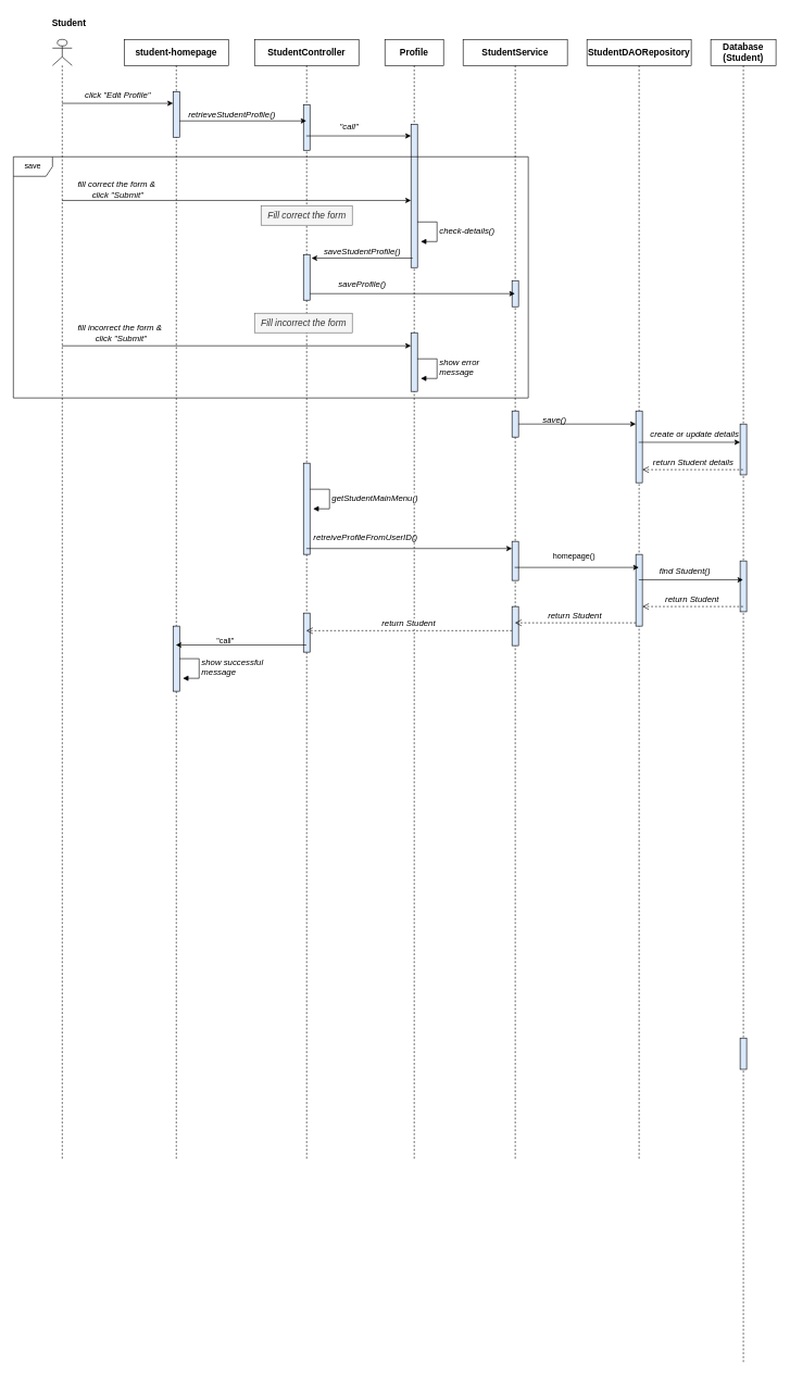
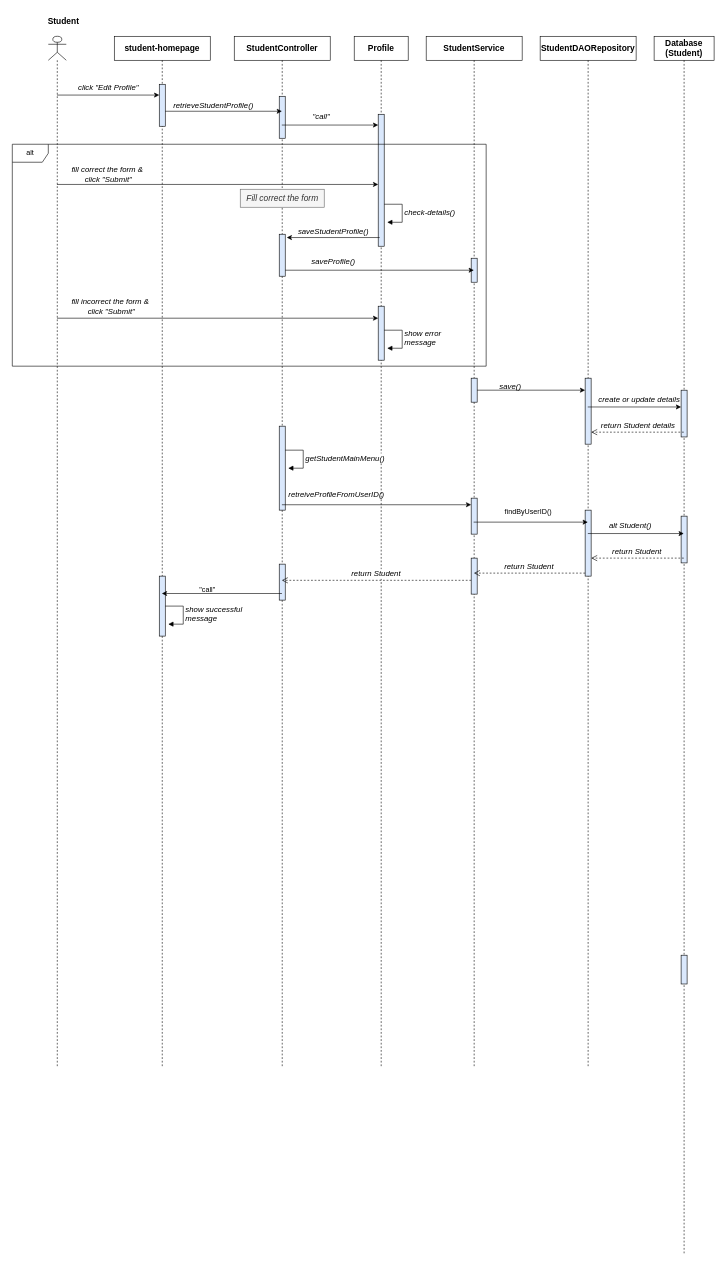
- <mxCell id="19" value="save" style="shape=umlFrame;whiteSpace=wrap;html=1;pointerEvents=0;" vertex="1" parent="1"><mxGeometry x="20" y="240" width="790" height="370" as="geometry" /></mxCell>
+ <mxCell id="19" value="alt" style="shape=umlFrame;whiteSpace=wrap;html=1;pointerEvents=0;" vertex="1" parent="1"><mxGeometry x="20" y="240" width="790" height="370" as="geometry" /></mxCell>
- <mxCell id="24" value="Fill incorrect the form" style="text;html=1;align=center;verticalAlign=middle;resizable=0;points=[];autosize=1;strokeColor=#666666;fillColor=#f5f5f5;fontSize=14;fontStyle=2;fontColor=#333333;" vertex="1" parent="1"><mxGeometry x="390" y="480" width="150" height="30" as="geometry" /></mxCell>
- <mxCell id="54" value="homepage()" style="text;html=1;align=center;verticalAlign=middle;resizable=0;points=[];autosize=1;strokeColor=none;fillColor=none;" vertex="1" parent="1"><mxGeometry x="830" y="838" width="100" height="30" as="geometry" /></mxCell>
+ <mxCell id="54" value="findByUserID()" style="text;html=1;align=center;verticalAlign=middle;resizable=0;points=[];autosize=1;strokeColor=none;fillColor=none;" vertex="1" parent="1"><mxGeometry x="830" y="838" width="100" height="30" as="geometry" /></mxCell>
- <mxCell id="56" value="find Student()" style="text;html=1;align=center;verticalAlign=middle;resizable=0;points=[];autosize=1;strokeColor=none;fillColor=none;fontSize=13;fontStyle=2" vertex="1" parent="1"><mxGeometry x="1000" y="860" width="100" height="30" as="geometry" /></mxCell>
+ <mxCell id="56" value="alt Student()" style="text;html=1;align=center;verticalAlign=middle;resizable=0;points=[];autosize=1;strokeColor=none;fillColor=none;fontSize=13;fontStyle=2" vertex="1" parent="1"><mxGeometry x="1000" y="860" width="100" height="30" as="geometry" /></mxCell>
